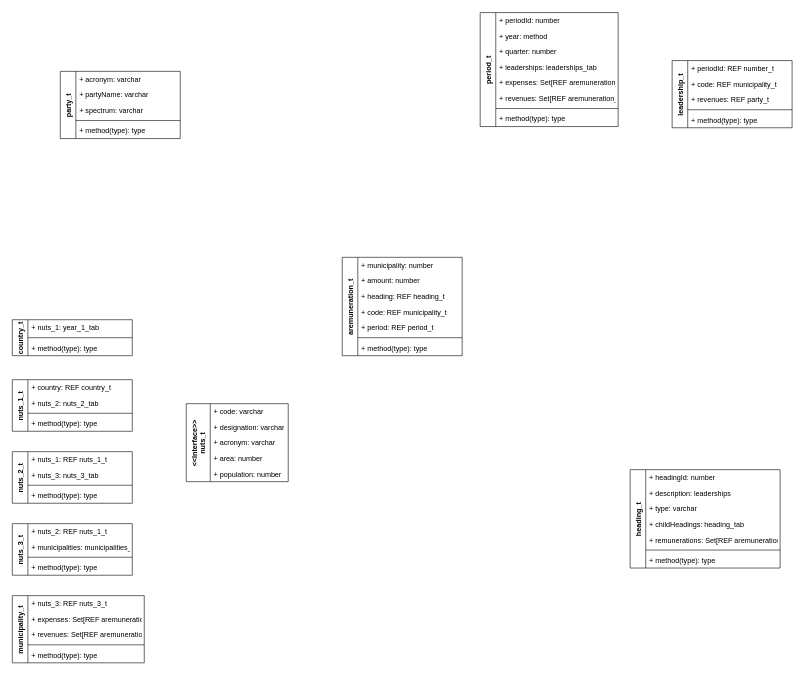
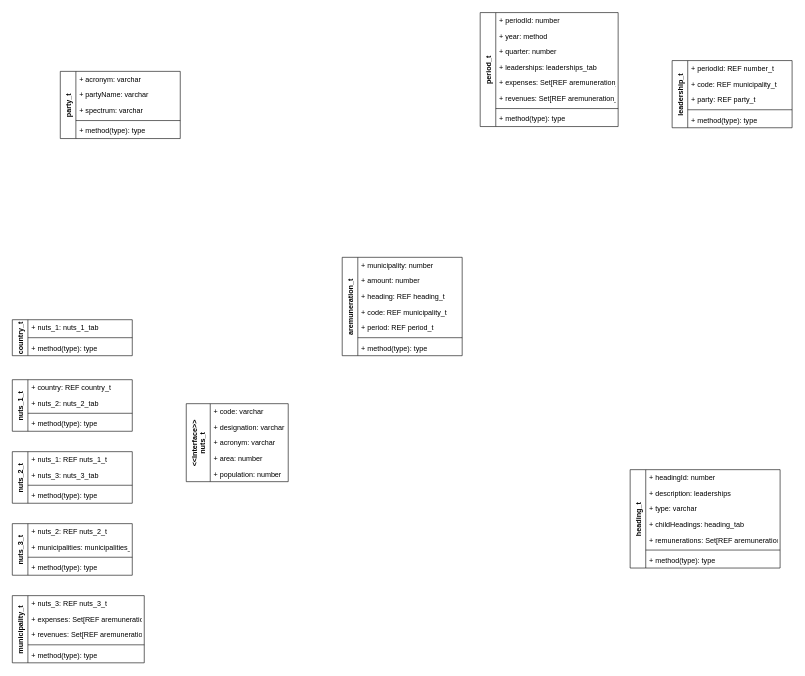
- <mxCell id="51" value="+ revenues: REF party_t" style="text;strokeColor=none;fillColor=none;align=left;verticalAlign=top;spacingLeft=4;spacingRight=4;overflow=hidden;rotatable=0;points=[[0,0.5],[1,0.5]];portConstraint=eastwest;fontStyle=0" parent="48" vertex="1"><mxGeometry x="26" y="52" width="174" height="26" as="geometry" /></mxCell>
+ <mxCell id="51" value="+ party: REF party_t" style="text;strokeColor=none;fillColor=none;align=left;verticalAlign=top;spacingLeft=4;spacingRight=4;overflow=hidden;rotatable=0;points=[[0,0.5],[1,0.5]];portConstraint=eastwest;fontStyle=0" parent="48" vertex="1"><mxGeometry x="26" y="52" width="174" height="26" as="geometry" /></mxCell>
- <mxCell id="30" value="+ nuts_1: year_1_tab" style="text;strokeColor=none;fillColor=none;align=left;verticalAlign=top;spacingLeft=4;spacingRight=4;overflow=hidden;rotatable=0;points=[[0,0.5],[1,0.5]];portConstraint=eastwest;" parent="29" vertex="1"><mxGeometry x="26" width="174" height="26" as="geometry" /></mxCell>
+ <mxCell id="30" value="+ nuts_1: nuts_1_tab" style="text;strokeColor=none;fillColor=none;align=left;verticalAlign=top;spacingLeft=4;spacingRight=4;overflow=hidden;rotatable=0;points=[[0,0.5],[1,0.5]];portConstraint=eastwest;" parent="29" vertex="1"><mxGeometry x="26" width="174" height="26" as="geometry" /></mxCell>
- <mxCell id="15" value="+ nuts_2: REF nuts_1_t" style="text;strokeColor=none;fillColor=none;align=left;verticalAlign=top;spacingLeft=4;spacingRight=4;overflow=hidden;rotatable=0;points=[[0,0.5],[1,0.5]];portConstraint=eastwest;" parent="14" vertex="1"><mxGeometry x="26" width="174" height="26" as="geometry" /></mxCell>
+ <mxCell id="15" value="+ nuts_2: REF nuts_2_t" style="text;strokeColor=none;fillColor=none;align=left;verticalAlign=top;spacingLeft=4;spacingRight=4;overflow=hidden;rotatable=0;points=[[0,0.5],[1,0.5]];portConstraint=eastwest;" parent="14" vertex="1"><mxGeometry x="26" width="174" height="26" as="geometry" /></mxCell>
